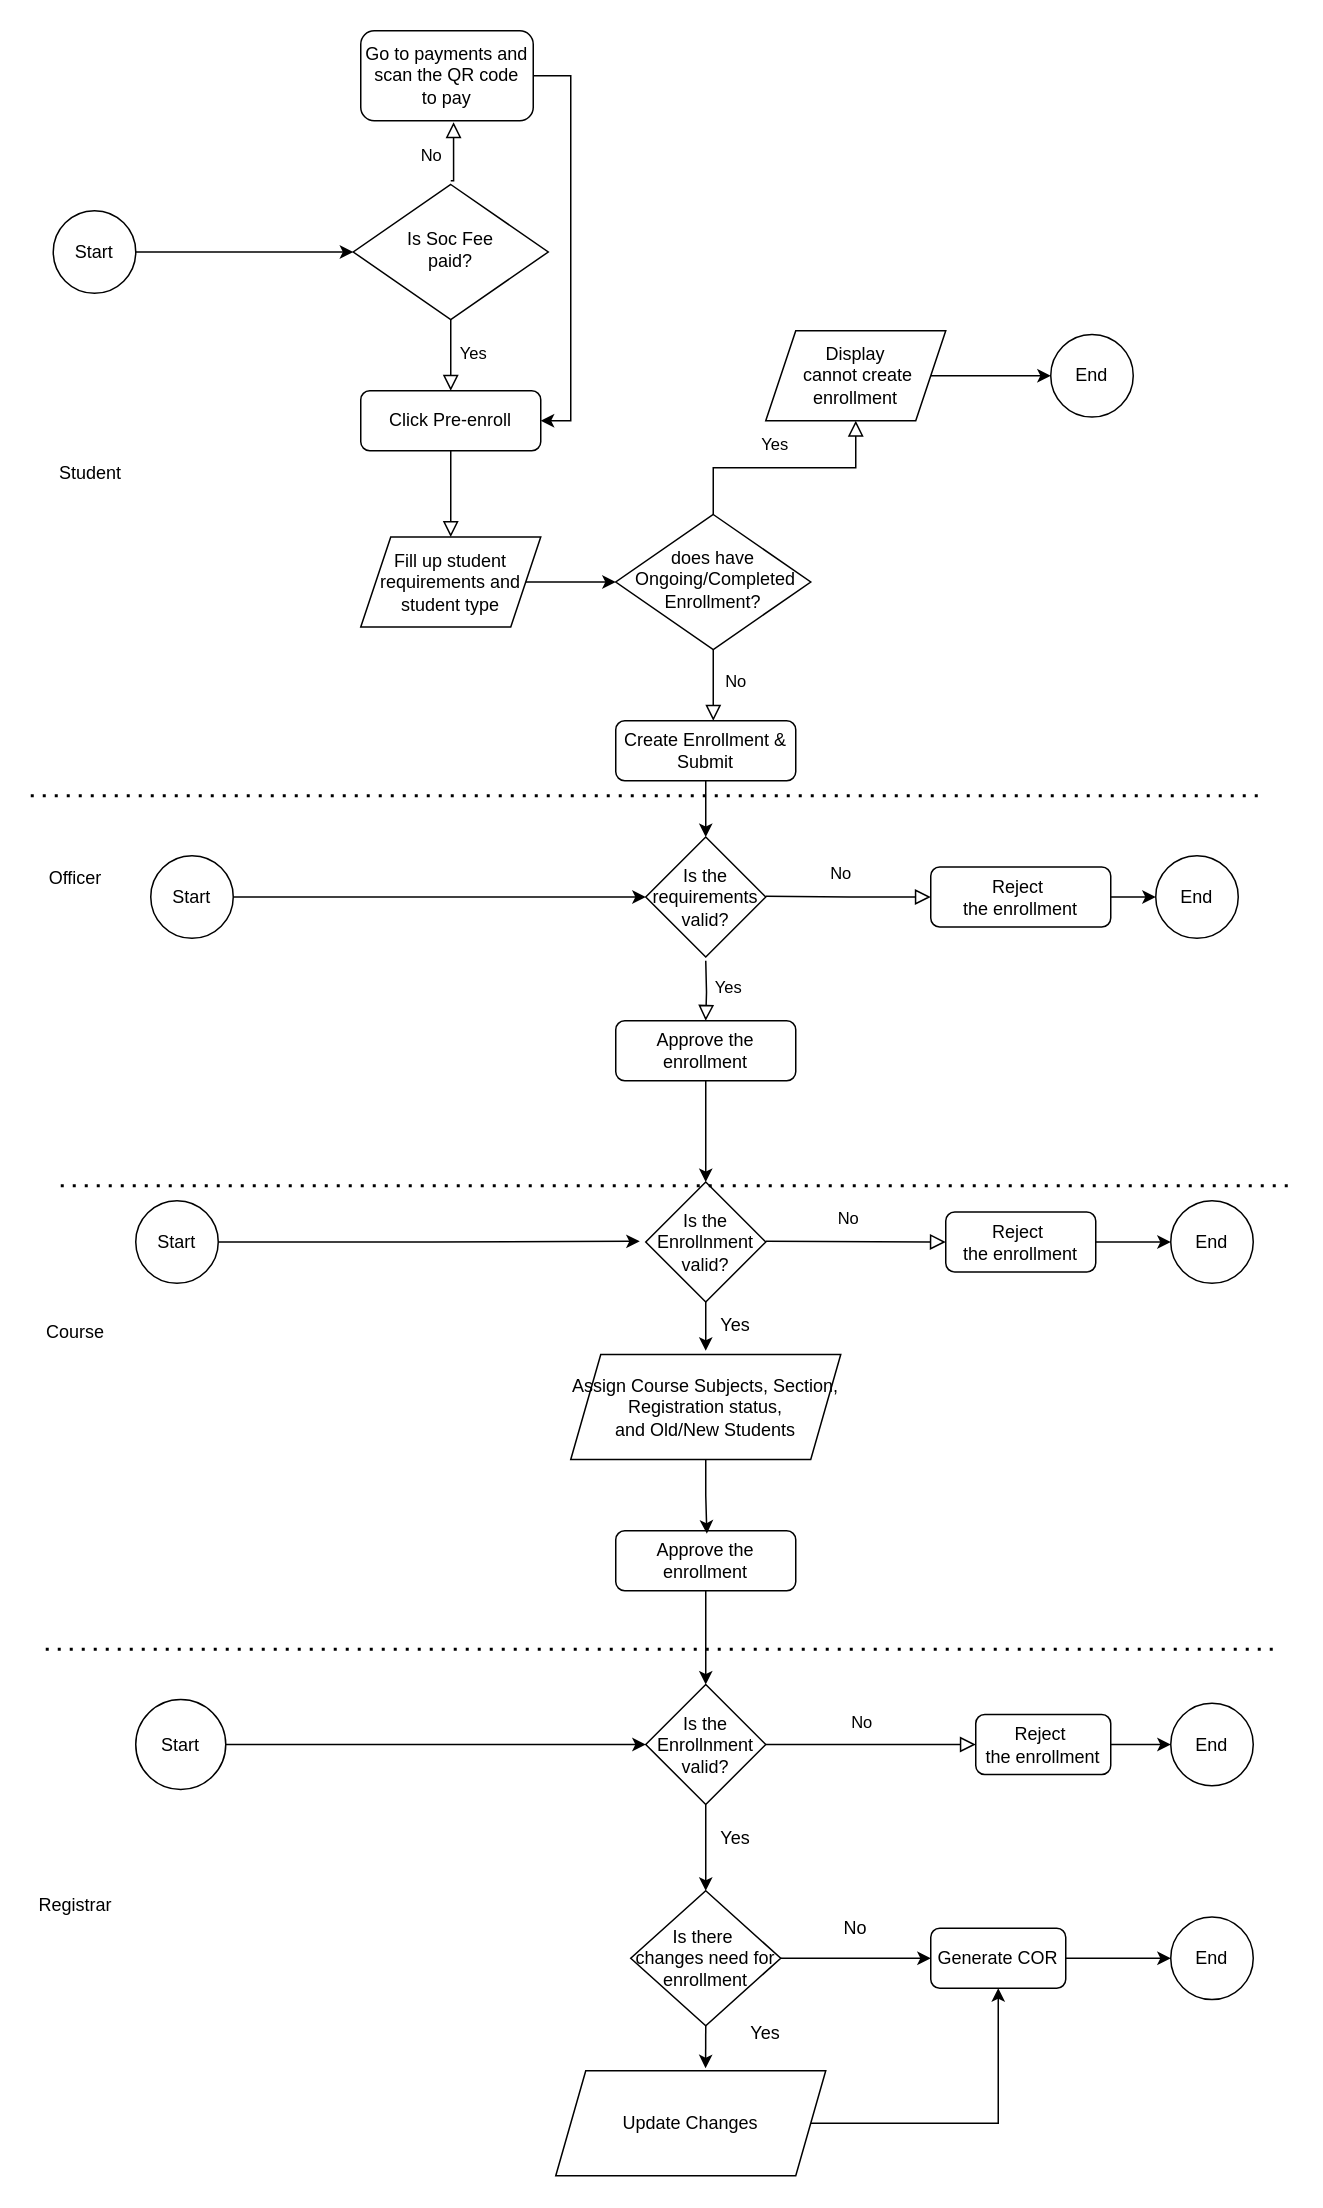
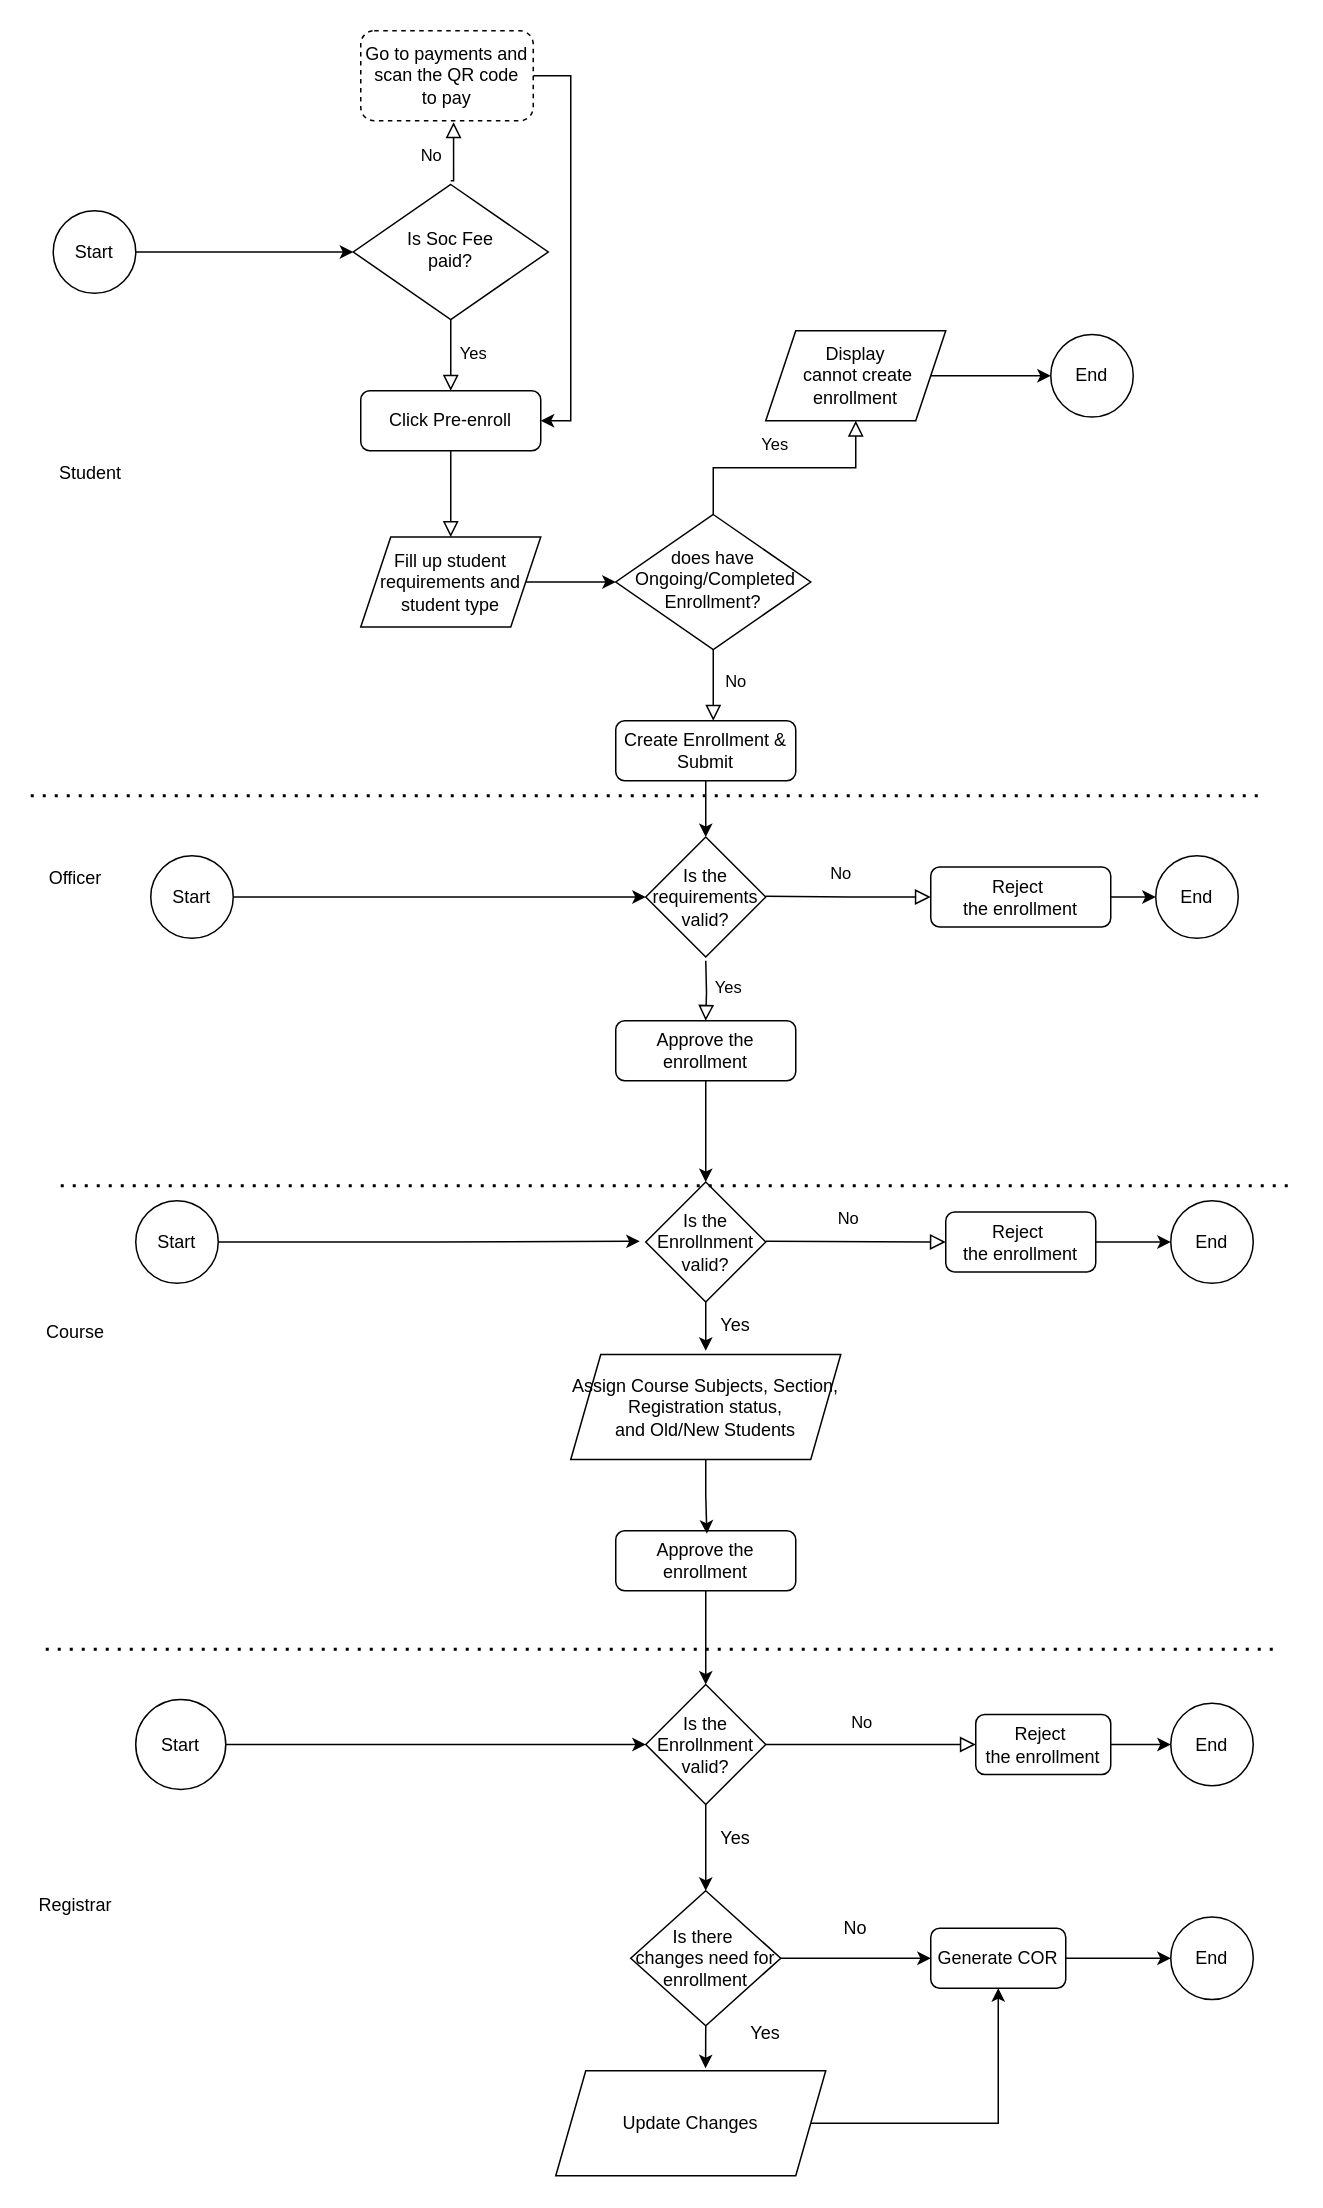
- <mxCell id="56" value="&lt;div&gt;Go to payments and scan the QR code &lt;br&gt;&lt;/div&gt;&lt;div&gt;to pay&lt;br&gt;&lt;/div&gt;" style="rounded=1;whiteSpace=wrap;html=1;" vertex="1" parent="1"><mxGeometry x="240" y="20" width="115" height="60" as="geometry" /></mxCell>
+ <mxCell id="56" value="&lt;div&gt;Go to payments and scan the QR code &lt;br&gt;&lt;/div&gt;&lt;div&gt;to pay&lt;br&gt;&lt;/div&gt;" style="rounded=1;whiteSpace=wrap;html=1;dashed=1;" vertex="1" parent="1"><mxGeometry x="240" y="20" width="115" height="60" as="geometry" /></mxCell>
